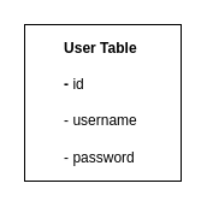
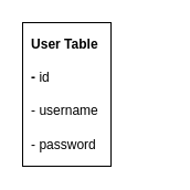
- <mxCell id="2" value="&lt;h4 class=&quot;&quot; data-end=&quot;328&quot; data-start=&quot;277&quot;&gt;&lt;strong data-end=&quot;296&quot; data-start=&quot;282&quot;&gt;User Table&lt;/strong&gt;&amp;nbsp;&lt;/h4&gt;&lt;h4 style=&quot;text-align: left;&quot; class=&quot;&quot; data-end=&quot;328&quot; data-start=&quot;277&quot;&gt;&lt;span style=&quot;background-color: transparent; color: light-dark(rgb(0, 0, 0), rgb(255, 255, 255));&quot;&gt;-&amp;nbsp;&lt;/span&gt;&lt;span style=&quot;background-color: transparent; color: light-dark(rgb(0, 0, 0), rgb(255, 255, 255)); font-weight: normal;&quot;&gt;id&lt;/span&gt;&lt;/h4&gt;&lt;h4 style=&quot;text-align: left;&quot; class=&quot;&quot; data-end=&quot;328&quot; data-start=&quot;277&quot;&gt;&lt;span style=&quot;background-color: transparent; color: light-dark(rgb(0, 0, 0), rgb(255, 255, 255)); font-weight: normal;&quot;&gt;- username&lt;/span&gt;&lt;/h4&gt;&lt;h4 style=&quot;text-align: left;&quot; class=&quot;&quot; data-end=&quot;328&quot; data-start=&quot;277&quot;&gt;&lt;span style=&quot;background-color: transparent; color: light-dark(rgb(0, 0, 0), rgb(255, 255, 255)); font-weight: normal;&quot;&gt;- password&lt;/span&gt;&lt;/h4&gt;" style="whiteSpace=wrap;html=1;aspect=fixed;" vertex="1" parent="1"><mxGeometry x="20" y="20" width="130" height="130" as="geometry" /></mxCell>
+ <mxCell id="2" value="&lt;h4 class=&quot;&quot; data-end=&quot;328&quot; data-start=&quot;277&quot;&gt;&lt;strong data-end=&quot;296&quot; data-start=&quot;282&quot;&gt;User Table&lt;/strong&gt;&amp;nbsp;&lt;/h4&gt;&lt;h4 style=&quot;text-align: left;&quot; class=&quot;&quot; data-end=&quot;328&quot; data-start=&quot;277&quot;&gt;&lt;span style=&quot;background-color: transparent; color: light-dark(rgb(0, 0, 0), rgb(255, 255, 255));&quot;&gt;-&amp;nbsp;&lt;/span&gt;&lt;span style=&quot;background-color: transparent; color: light-dark(rgb(0, 0, 0), rgb(255, 255, 255)); font-weight: normal;&quot;&gt;id&lt;/span&gt;&lt;/h4&gt;&lt;h4 style=&quot;text-align: left;&quot; class=&quot;&quot; data-end=&quot;328&quot; data-start=&quot;277&quot;&gt;&lt;span style=&quot;background-color: transparent; color: light-dark(rgb(0, 0, 0), rgb(255, 255, 255)); font-weight: normal;&quot;&gt;- username&lt;/span&gt;&lt;/h4&gt;&lt;h4 style=&quot;text-align: left;&quot; class=&quot;&quot; data-end=&quot;328&quot; data-start=&quot;277&quot;&gt;&lt;span style=&quot;background-color: transparent; color: light-dark(rgb(0, 0, 0), rgb(255, 255, 255)); font-weight: normal;&quot;&gt;- password&lt;/span&gt;&lt;/h4&gt;" style="whiteSpace=wrap;html=1;aspect=fixed;" vertex="1" parent="1"><mxGeometry x="20" y="20" width="80" height="130" as="geometry" /></mxCell>
